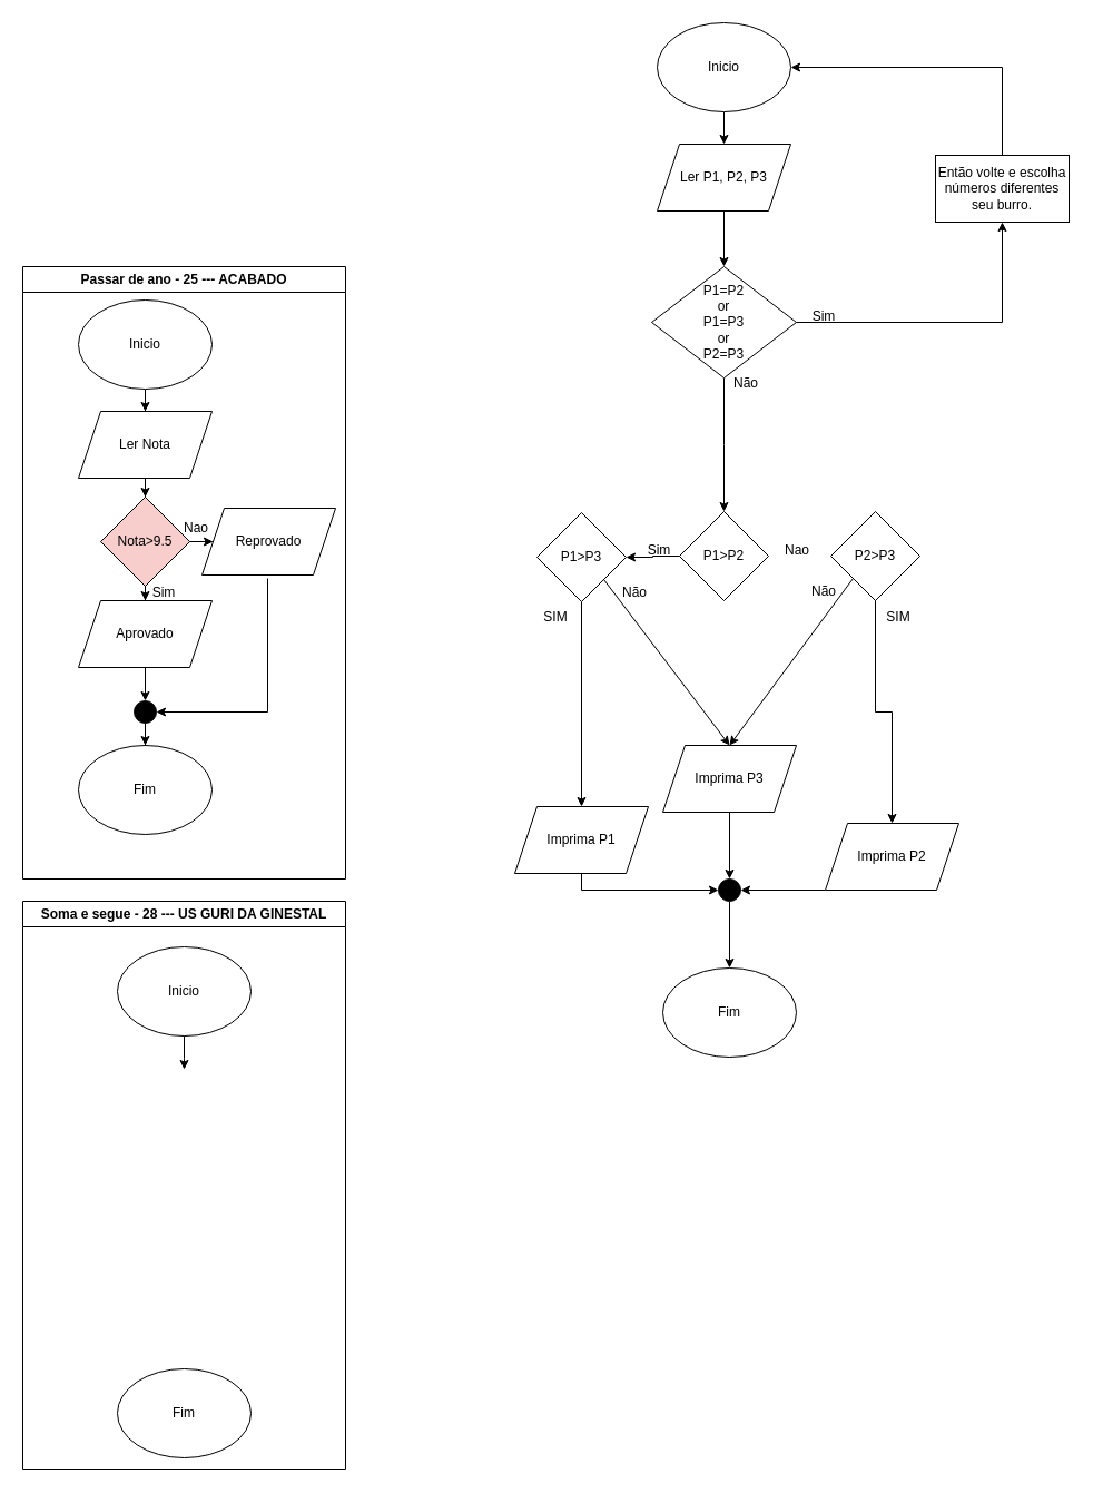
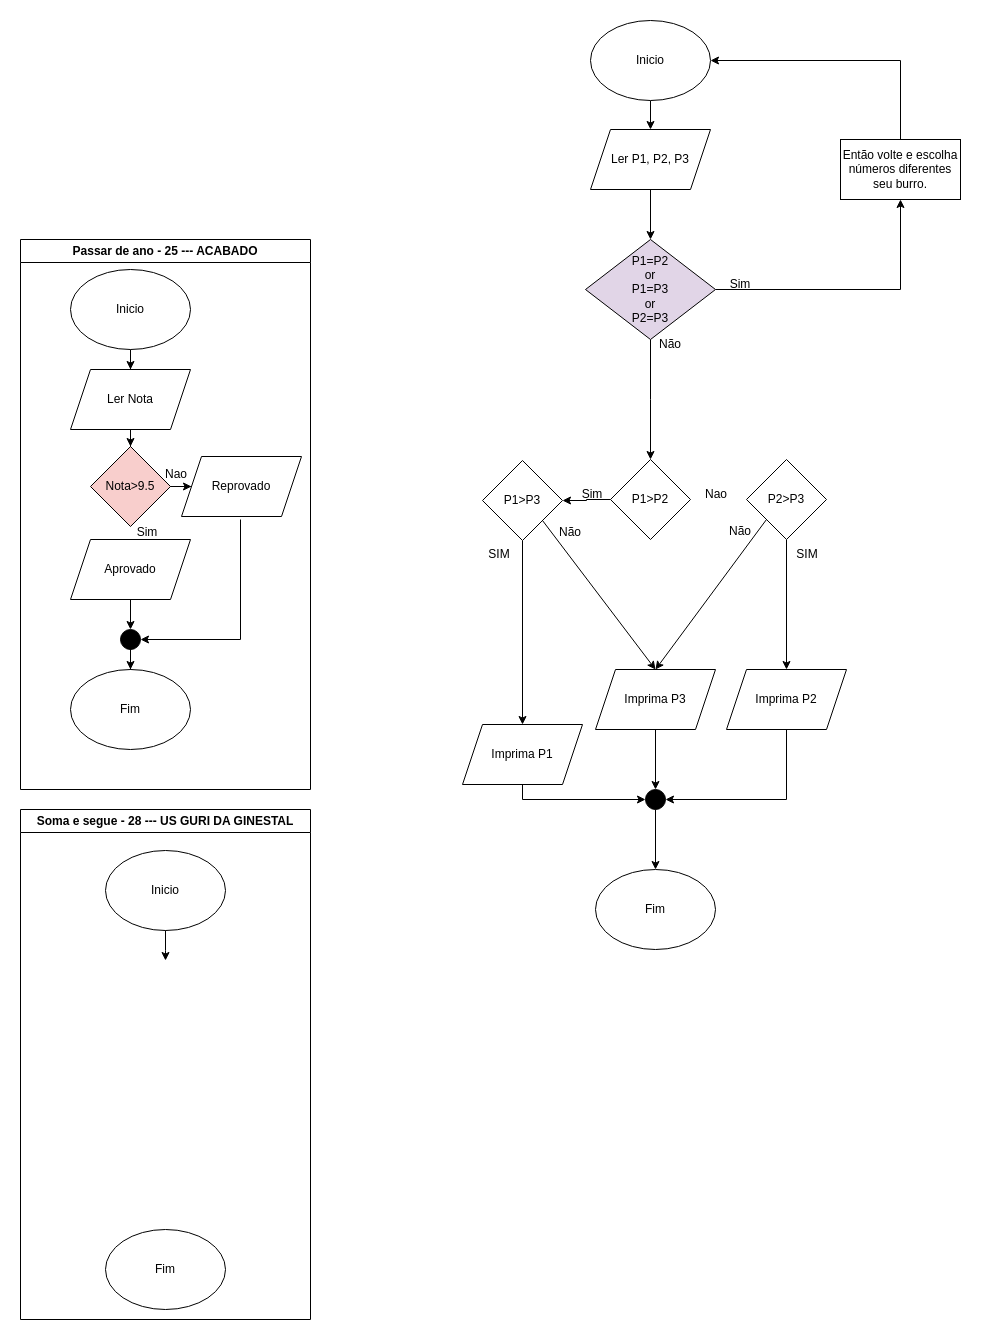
- <mxCell id="39" value="P1=P2&lt;div&gt;or&lt;/div&gt;&lt;div&gt;P1=P3&lt;/div&gt;&lt;div&gt;or&lt;/div&gt;&lt;div&gt;P2=P3&lt;/div&gt;" style="rhombus;whiteSpace=wrap;html=1;" vertex="1" parent="1"><mxGeometry x="585" y="239" width="130" height="100" as="geometry" /></mxCell>
+ <mxCell id="39" value="P1=P2&lt;div&gt;or&lt;/div&gt;&lt;div&gt;P1=P3&lt;/div&gt;&lt;div&gt;or&lt;/div&gt;&lt;div&gt;P2=P3&lt;/div&gt;" style="rhombus;whiteSpace=wrap;html=1;fillColor=#e1d5e7;" vertex="1" parent="1"><mxGeometry x="585" y="239" width="130" height="100" as="geometry" /></mxCell>
- <mxCell id="7" style="edgeStyle=orthogonalEdgeStyle;rounded=0;orthogonalLoop=1;jettySize=auto;html=1;entryX=0.5;entryY=0;entryDx=0;entryDy=0;" parent="1" source="8" target="12" edge="1"><mxGeometry relative="1" as="geometry" /></mxCell>
- <mxCell id="49" value="Imprima P2" style="shape=parallelogram;perimeter=parallelogramPerimeter;whiteSpace=wrap;html=1;fixedSize=1;" vertex="1" parent="1"><mxGeometry x="741" y="739" width="120" height="60" as="geometry" /></mxCell>
+ <mxCell id="49" value="Imprima P2" style="shape=parallelogram;perimeter=parallelogramPerimeter;whiteSpace=wrap;html=1;fixedSize=1;" vertex="1" parent="1"><mxGeometry x="726" y="669" width="120" height="60" as="geometry" /></mxCell>
